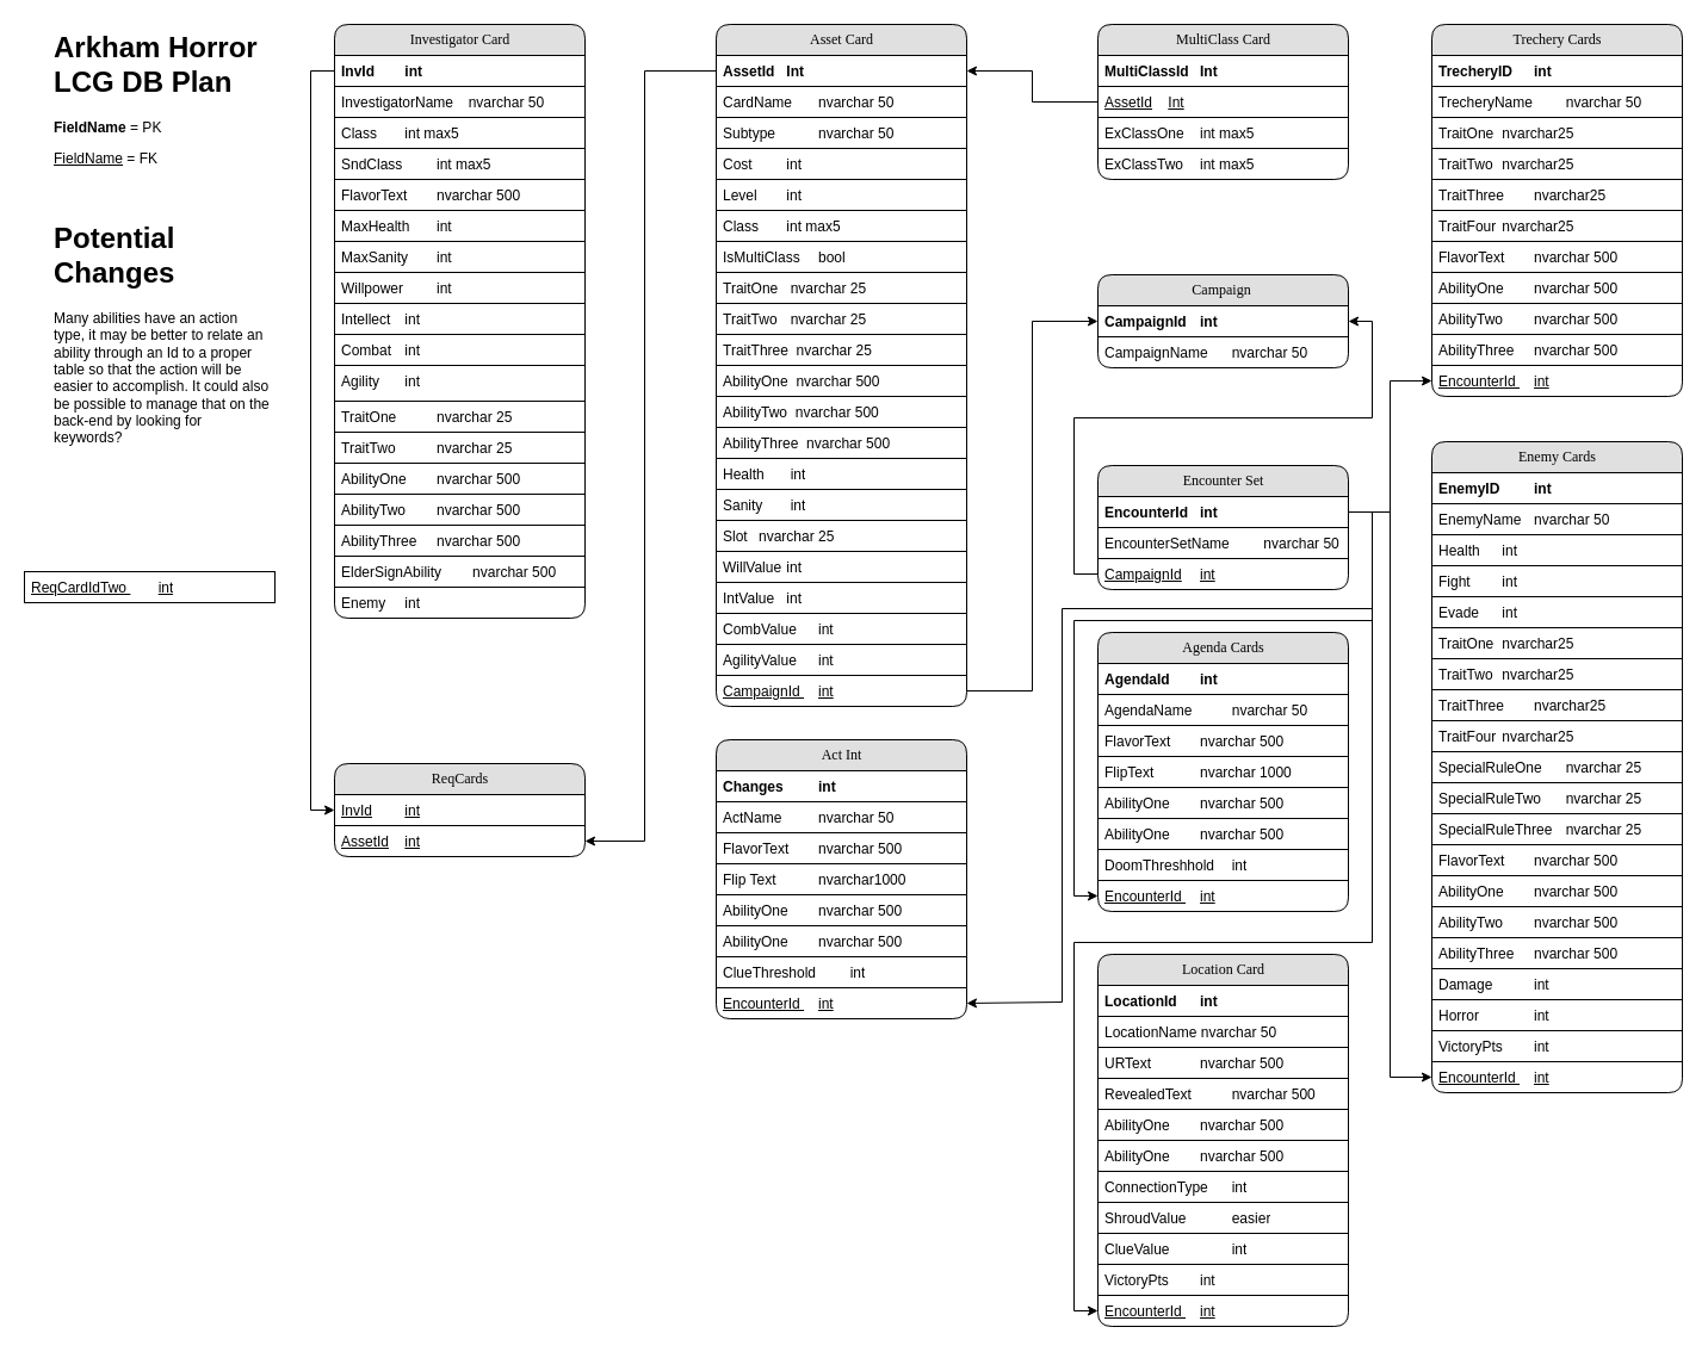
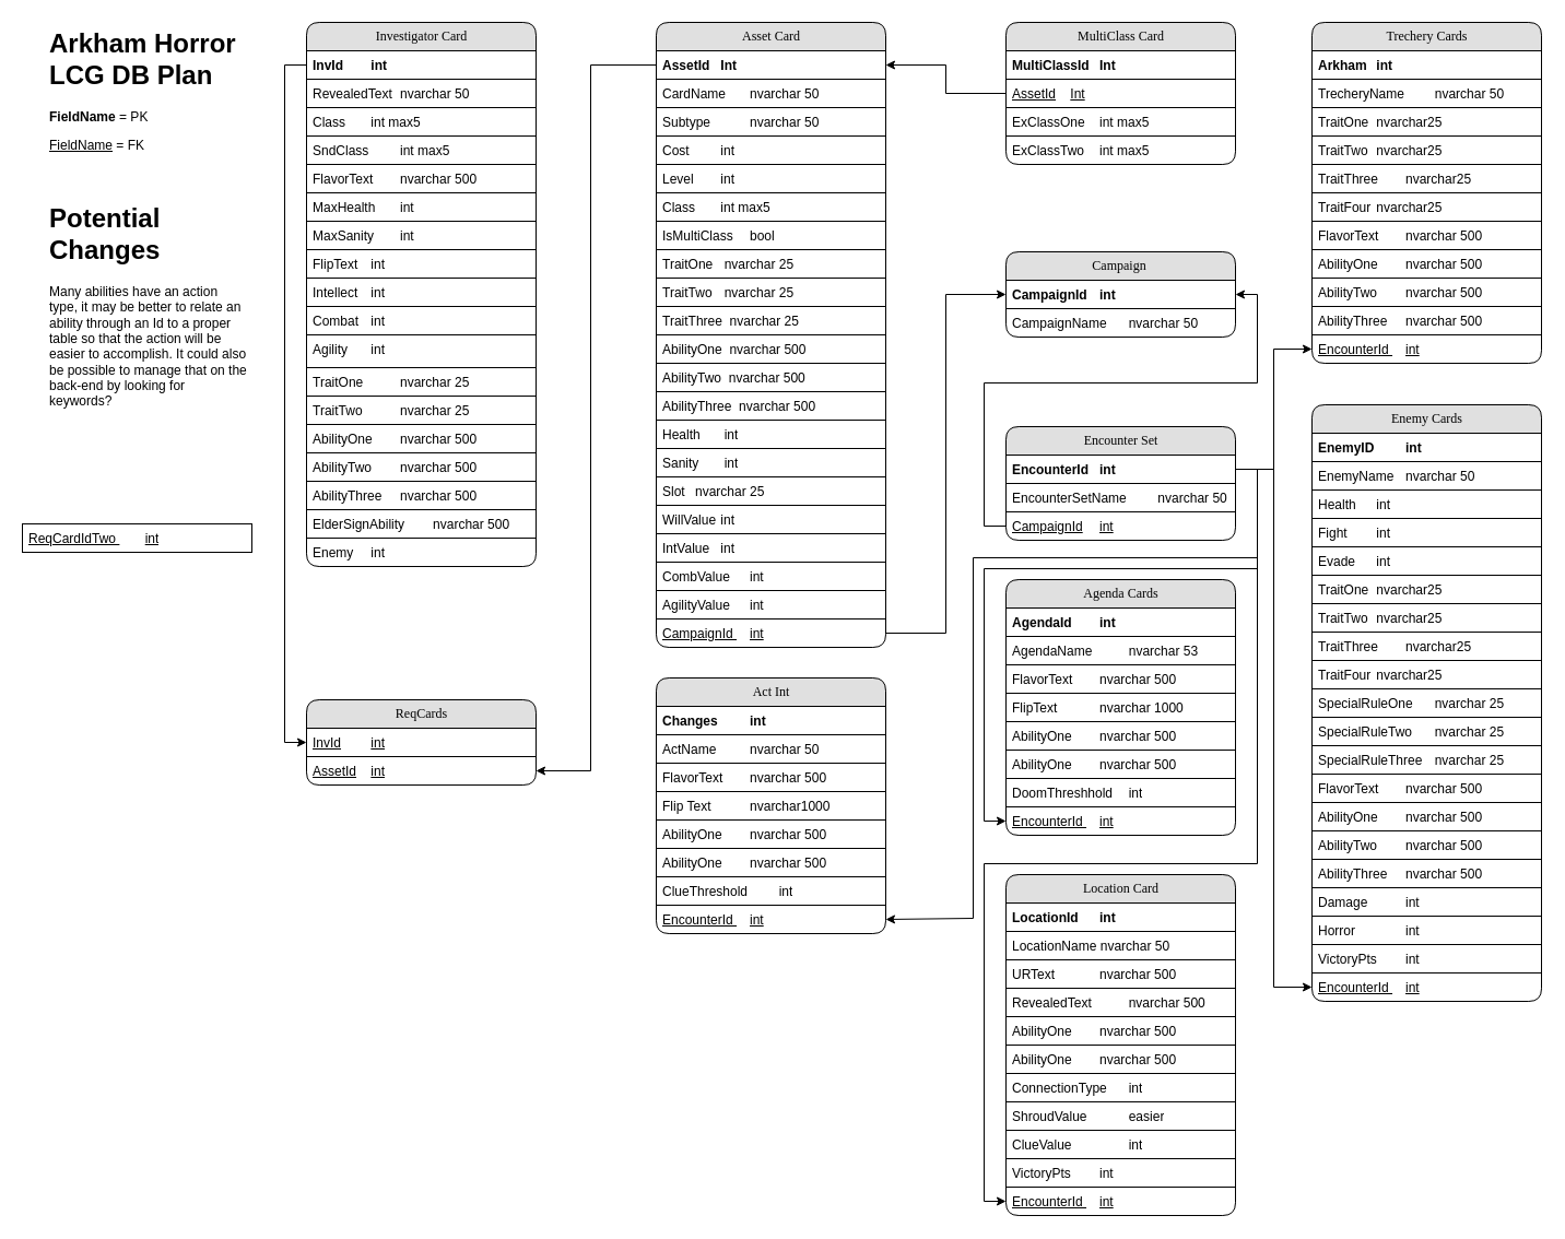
- <mxCell id="94" value="&lt;div style=&quot;text-align: right;&quot;&gt;&lt;b&gt;TrecheryID&lt;span style=&quot;white-space: pre;&quot;&gt;&#09;&lt;/span&gt;int&lt;/b&gt;&lt;/div&gt;" style="text;html=1;strokeColor=default;fillColor=none;spacingLeft=4;spacingRight=4;whiteSpace=wrap;overflow=hidden;rotatable=0;points=[[0,0.5],[1,0.5]];portConstraint=eastwest;" parent="93" vertex="1"><mxGeometry y="26" width="210" height="26" as="geometry" /></mxCell>
+ <mxCell id="94" value="&lt;div style=&quot;text-align: right;&quot;&gt;&lt;b&gt;Arkham&lt;span style=&quot;white-space: pre;&quot;&gt;&#09;&lt;/span&gt;int&lt;/b&gt;&lt;/div&gt;" style="text;html=1;strokeColor=default;fillColor=none;spacingLeft=4;spacingRight=4;whiteSpace=wrap;overflow=hidden;rotatable=0;points=[[0,0.5],[1,0.5]];portConstraint=eastwest;" parent="93" vertex="1"><mxGeometry y="26" width="210" height="26" as="geometry" /></mxCell>
- <mxCell id="4" value="&lt;div style=&quot;text-align: right;&quot;&gt;&lt;span style=&quot;background-color: initial;&quot;&gt;InvestigatorName&lt;/span&gt;&lt;span style=&quot;background-color: initial; white-space: pre;&quot;&gt;&#09;&lt;/span&gt;&lt;span style=&quot;background-color: initial;&quot;&gt;nvarchar 50&lt;/span&gt;&lt;/div&gt;" style="text;html=1;strokeColor=default;fillColor=none;spacingLeft=4;spacingRight=4;whiteSpace=wrap;overflow=hidden;rotatable=0;points=[[0,0.5],[1,0.5]];portConstraint=eastwest;" parent="2" vertex="1"><mxGeometry y="52" width="210" height="26" as="geometry" /></mxCell>
+ <mxCell id="4" value="&lt;div style=&quot;text-align: right;&quot;&gt;&lt;span style=&quot;background-color: initial;&quot;&gt;RevealedText&lt;/span&gt;&lt;span style=&quot;background-color: initial; white-space: pre;&quot;&gt;&#09;&lt;/span&gt;&lt;span style=&quot;background-color: initial;&quot;&gt;nvarchar 50&lt;/span&gt;&lt;/div&gt;" style="text;html=1;strokeColor=default;fillColor=none;spacingLeft=4;spacingRight=4;whiteSpace=wrap;overflow=hidden;rotatable=0;points=[[0,0.5],[1,0.5]];portConstraint=eastwest;" parent="2" vertex="1"><mxGeometry y="52" width="210" height="26" as="geometry" /></mxCell>
- <mxCell id="10" value="Willpower&lt;span style=&quot;white-space: pre;&quot;&gt;&#09;&lt;/span&gt;int" style="text;html=1;strokeColor=default;fillColor=none;spacingLeft=4;spacingRight=4;whiteSpace=wrap;overflow=hidden;rotatable=0;points=[[0,0.5],[1,0.5]];portConstraint=eastwest;" parent="2" vertex="1"><mxGeometry y="208" width="210" height="26" as="geometry" /></mxCell>
+ <mxCell id="10" value="FlipText&lt;span style=&quot;white-space: pre;&quot;&gt;&#09;&lt;/span&gt;int" style="text;html=1;strokeColor=default;fillColor=none;spacingLeft=4;spacingRight=4;whiteSpace=wrap;overflow=hidden;rotatable=0;points=[[0,0.5],[1,0.5]];portConstraint=eastwest;" parent="2" vertex="1"><mxGeometry y="208" width="210" height="26" as="geometry" /></mxCell>
- <mxCell id="61" value="&lt;div style=&quot;text-align: right;&quot;&gt;AgendaName&lt;span style=&quot;white-space: pre;&quot;&gt;&#09;&lt;span style=&quot;white-space: pre;&quot;&gt;&#09;&lt;/span&gt;n&lt;/span&gt;varchar 50&lt;/div&gt;" style="text;html=1;strokeColor=default;fillColor=none;spacingLeft=4;spacingRight=4;whiteSpace=wrap;overflow=hidden;rotatable=0;points=[[0,0.5],[1,0.5]];portConstraint=eastwest;" parent="59" vertex="1"><mxGeometry y="52" width="210" height="26" as="geometry" /></mxCell>
+ <mxCell id="61" value="&lt;div style=&quot;text-align: right;&quot;&gt;AgendaName&lt;span style=&quot;white-space: pre;&quot;&gt;&#09;&lt;span style=&quot;white-space: pre;&quot;&gt;&#09;&lt;/span&gt;n&lt;/span&gt;varchar 53&lt;/div&gt;" style="text;html=1;strokeColor=default;fillColor=none;spacingLeft=4;spacingRight=4;whiteSpace=wrap;overflow=hidden;rotatable=0;points=[[0,0.5],[1,0.5]];portConstraint=eastwest;" parent="59" vertex="1"><mxGeometry y="52" width="210" height="26" as="geometry" /></mxCell>
